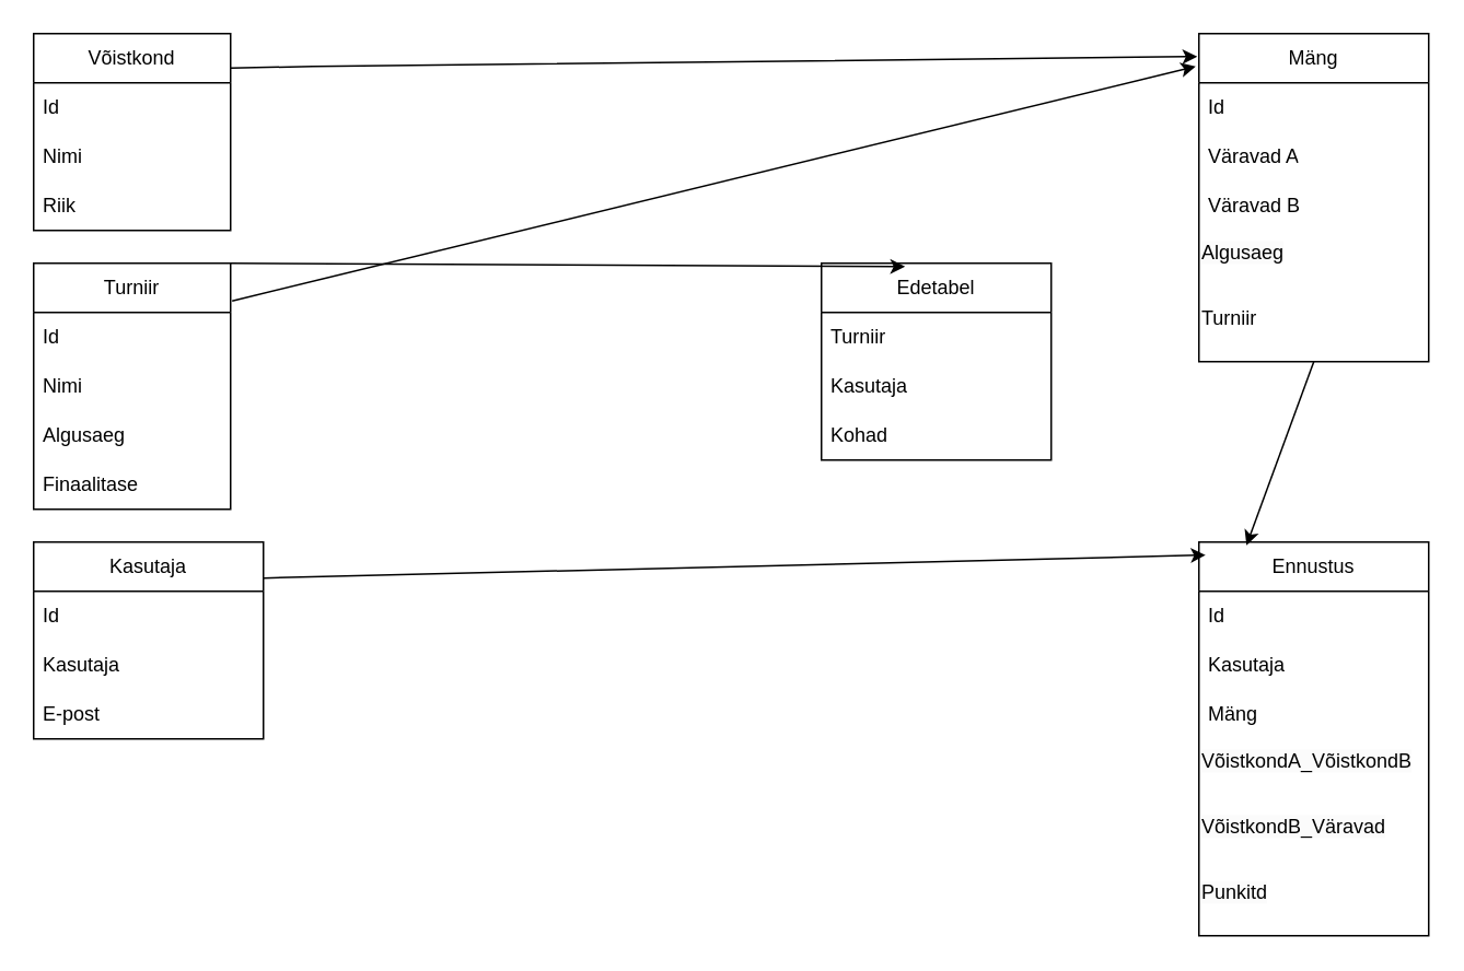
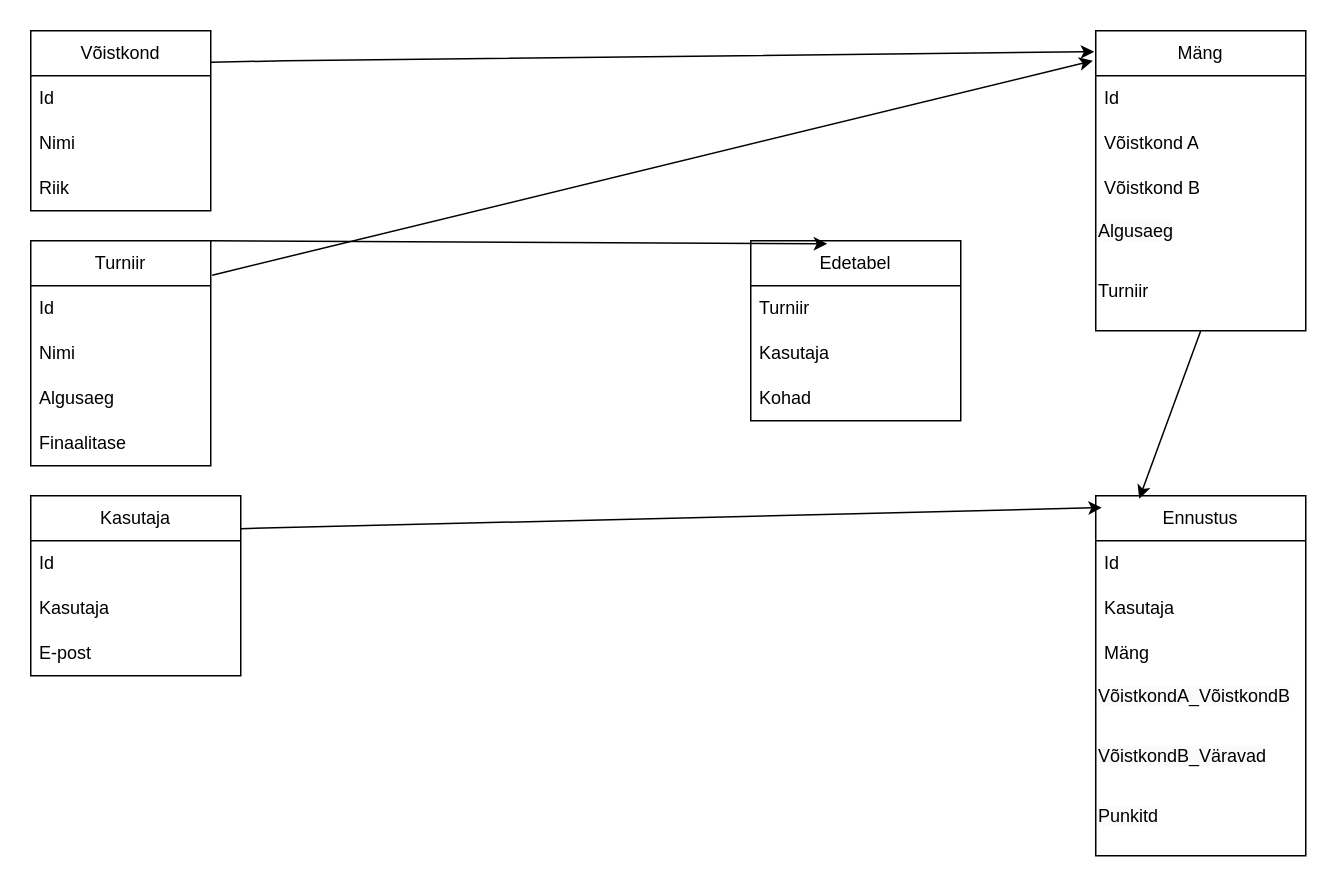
- <mxCell id="14" value="Väravad A" style="text;strokeColor=none;fillColor=none;align=left;verticalAlign=middle;spacingLeft=4;spacingRight=4;overflow=hidden;points=[[0,0.5],[1,0.5]];portConstraint=eastwest;rotatable=0;whiteSpace=wrap;html=1;" vertex="1" parent="12"><mxGeometry y="60" width="140" height="30" as="geometry" /></mxCell>
+ <mxCell id="14" value="Võistkond A" style="text;strokeColor=none;fillColor=none;align=left;verticalAlign=middle;spacingLeft=4;spacingRight=4;overflow=hidden;points=[[0,0.5],[1,0.5]];portConstraint=eastwest;rotatable=0;whiteSpace=wrap;html=1;" vertex="1" parent="12"><mxGeometry y="60" width="140" height="30" as="geometry" /></mxCell>
- <mxCell id="15" value="Väravad B" style="text;strokeColor=none;fillColor=none;align=left;verticalAlign=middle;spacingLeft=4;spacingRight=4;overflow=hidden;points=[[0,0.5],[1,0.5]];portConstraint=eastwest;rotatable=0;whiteSpace=wrap;html=1;" vertex="1" parent="12"><mxGeometry y="90" width="140" height="30" as="geometry" /></mxCell>
+ <mxCell id="15" value="Võistkond B" style="text;strokeColor=none;fillColor=none;align=left;verticalAlign=middle;spacingLeft=4;spacingRight=4;overflow=hidden;points=[[0,0.5],[1,0.5]];portConstraint=eastwest;rotatable=0;whiteSpace=wrap;html=1;" vertex="1" parent="12"><mxGeometry y="90" width="140" height="30" as="geometry" /></mxCell>
